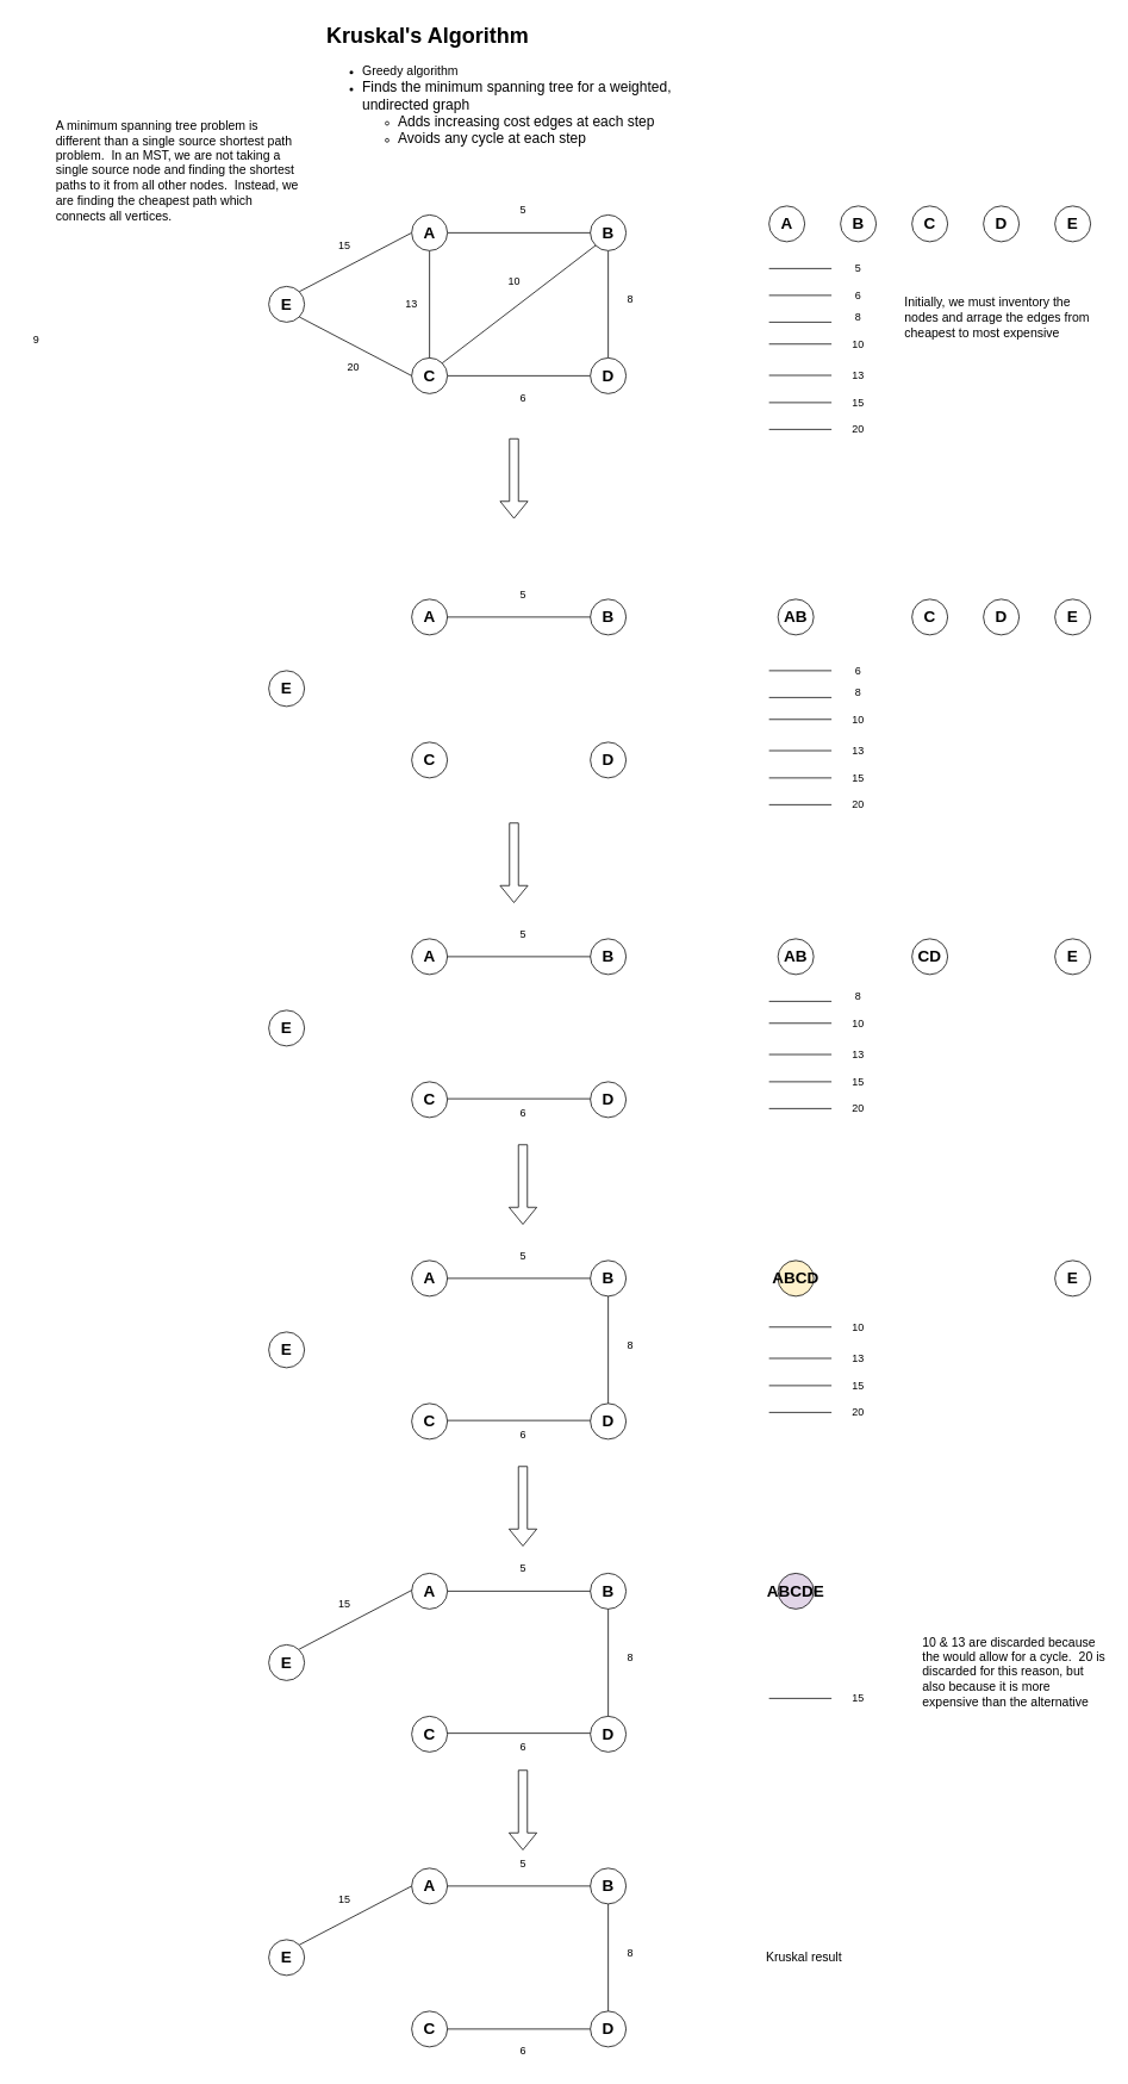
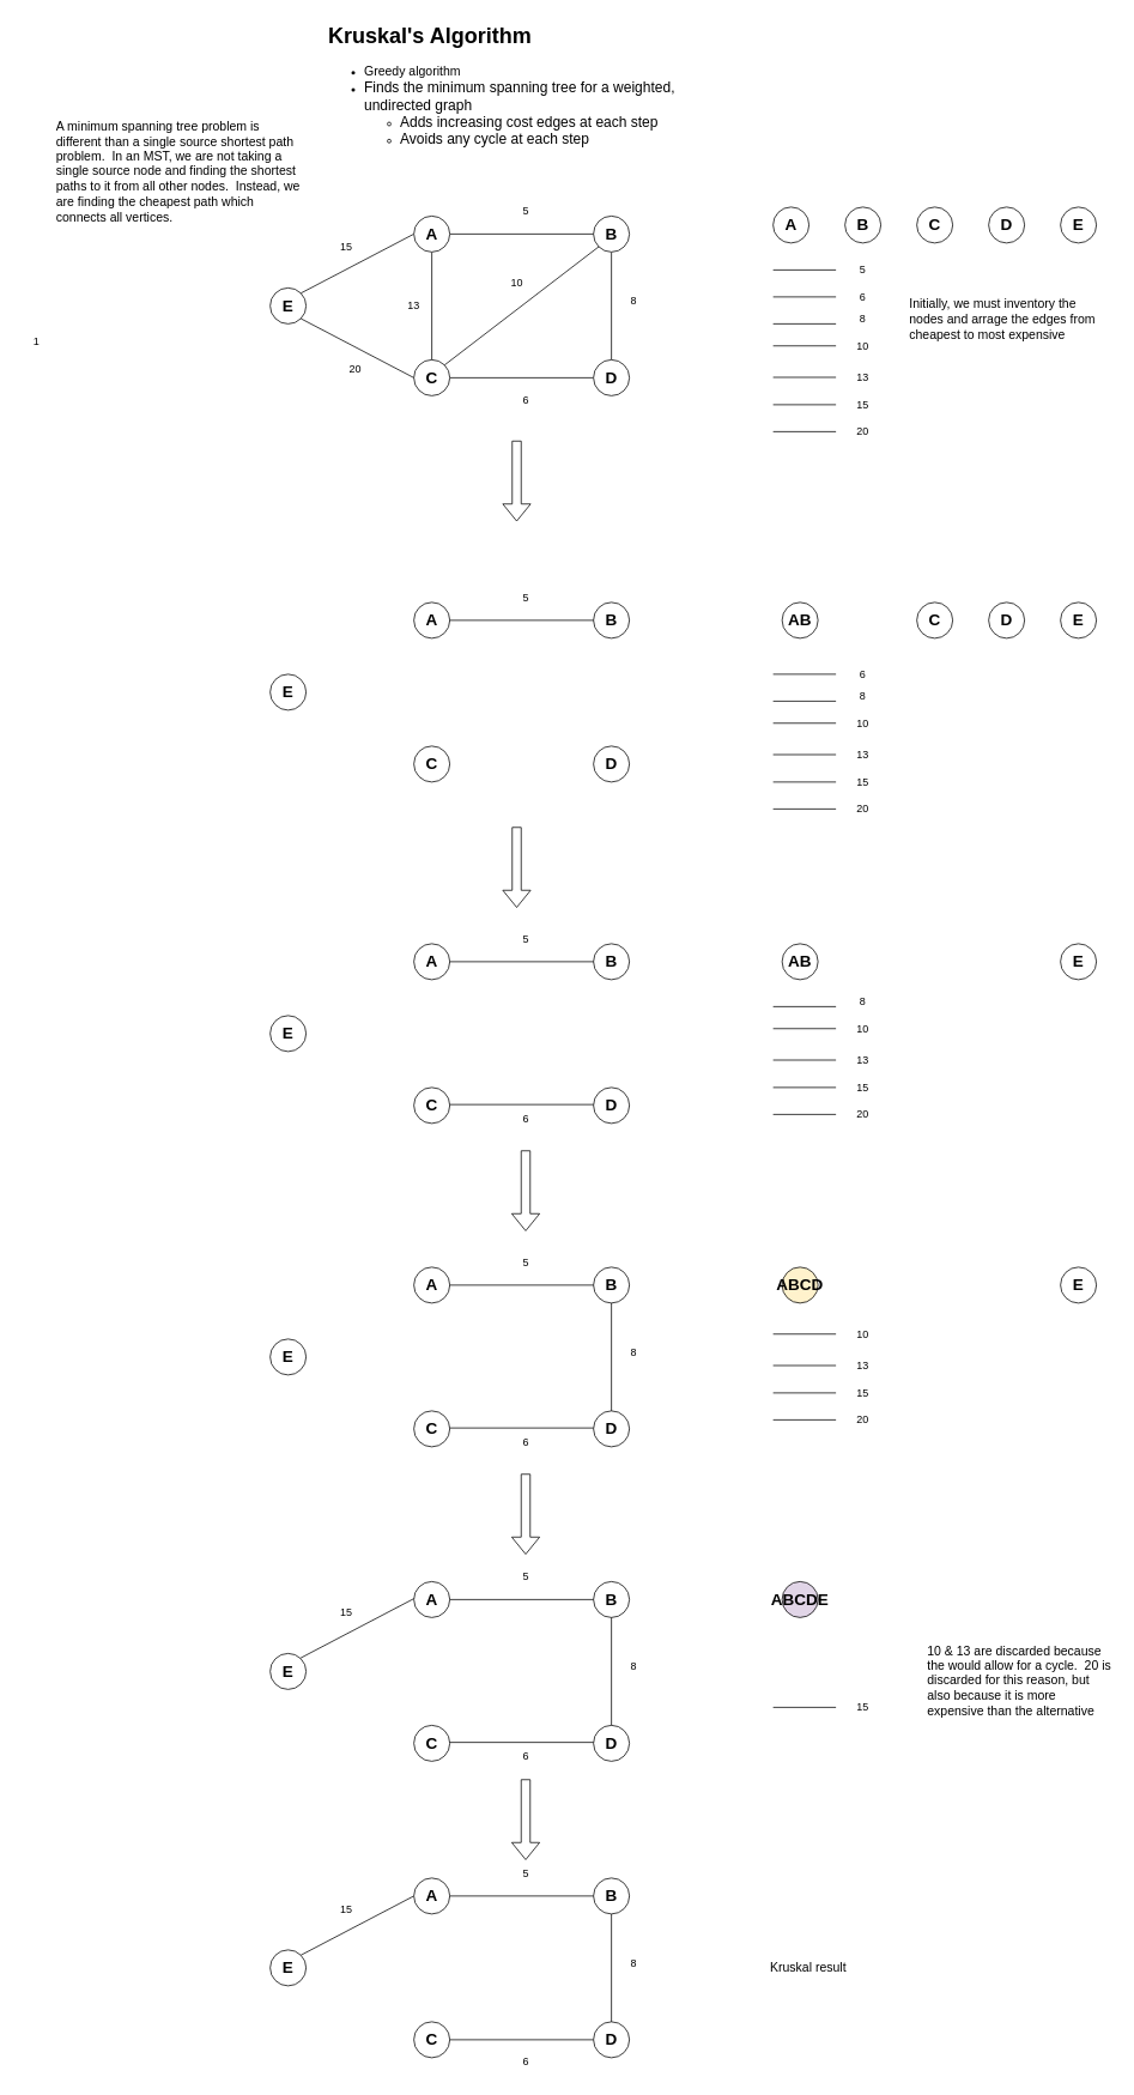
- <mxCell id="15" value="9" style="text;html=1;strokeColor=none;fillColor=none;align=center;verticalAlign=middle;whiteSpace=wrap;rounded=0;" parent="1" vertex="1"><mxGeometry y="365" width="40" height="30" as="geometry" x="20" /></mxCell>
+ <mxCell id="15" value="1" style="text;html=1;strokeColor=none;fillColor=none;align=center;verticalAlign=middle;whiteSpace=wrap;rounded=0;" parent="1" vertex="1"><mxGeometry y="365" width="40" height="30" as="geometry" x="20" /></mxCell>
- <mxCell id="105" value="&lt;font style=&quot;font-size: 18px;&quot;&gt;&lt;b&gt;CD&lt;/b&gt;&lt;/font&gt;" style="ellipse;whiteSpace=wrap;html=1;aspect=fixed;" vertex="1" parent="1"><mxGeometry x="1020" y="1050" width="40" height="40" as="geometry" /></mxCell>
